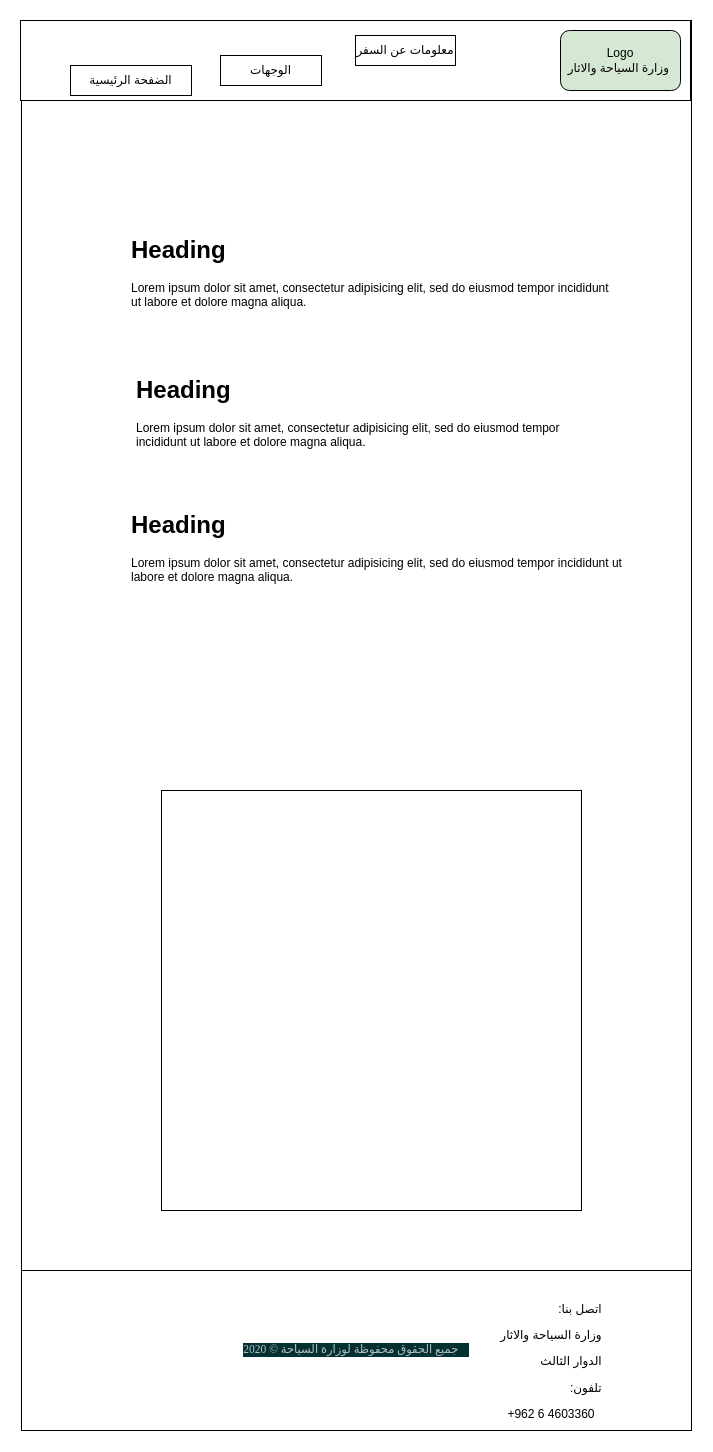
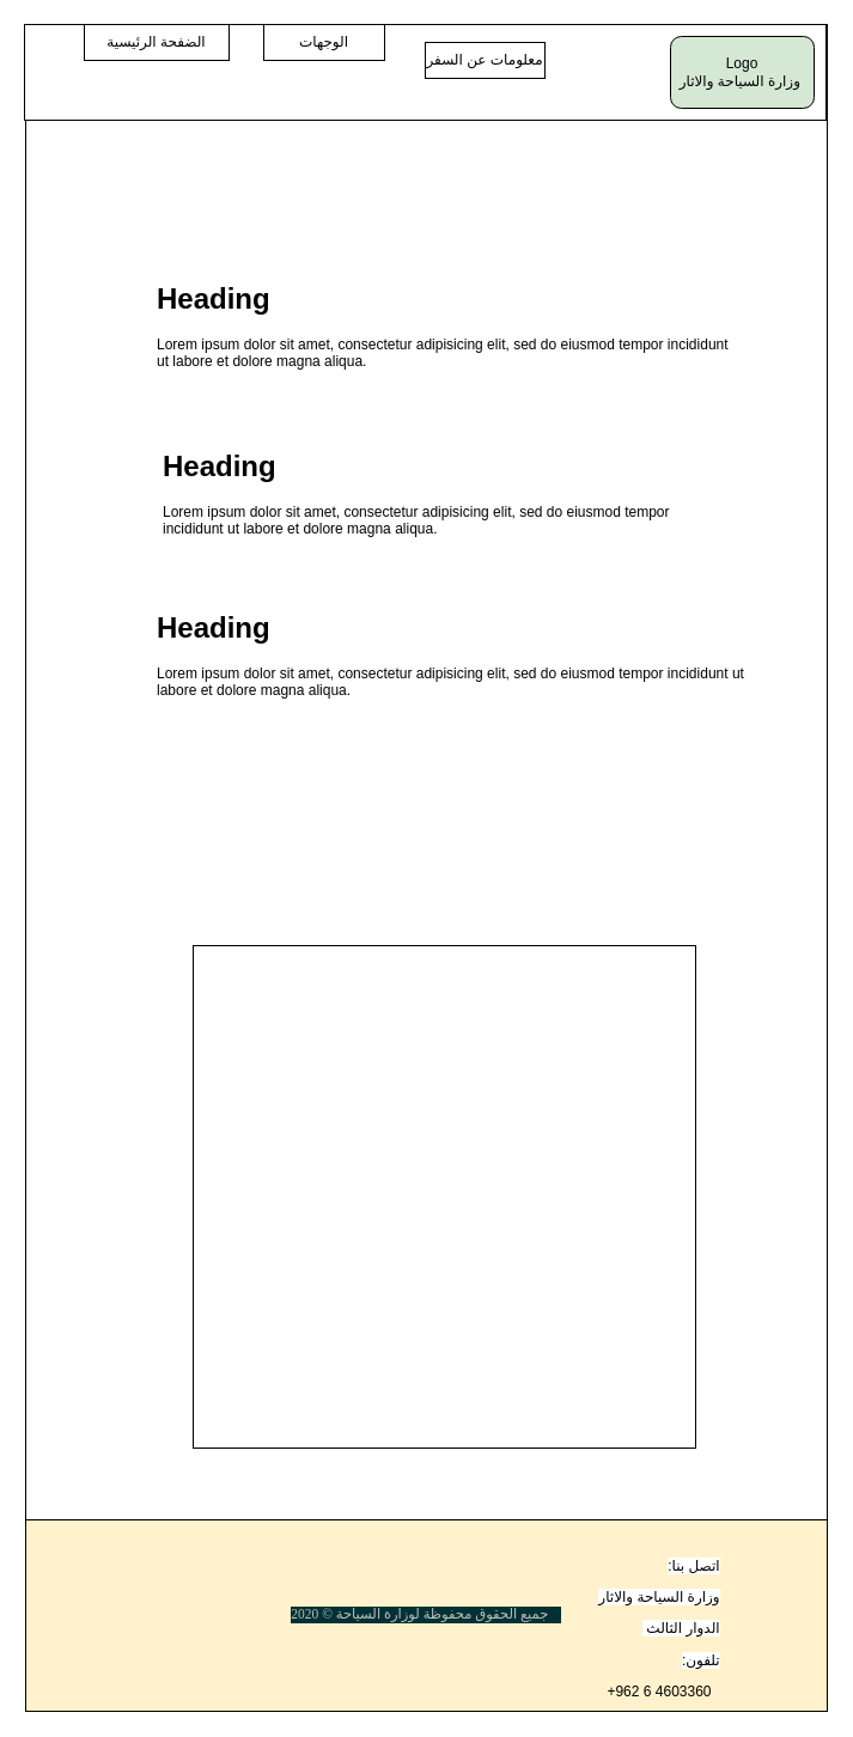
- <mxCell id="6" value="الوجهات" style="rounded=0;whiteSpace=wrap;html=1;" parent="1" vertex="1"><mxGeometry x="220" y="55" width="101" height="30" as="geometry" /></mxCell>
+ <mxCell id="6" value="الوجهات" style="rounded=0;whiteSpace=wrap;html=1;" parent="1" vertex="1"><mxGeometry x="220" y="20" width="101" height="30" as="geometry" /></mxCell>
- <mxCell id="4" value="الضفحة الرئيسية" style="rounded=0;whiteSpace=wrap;html=1;" parent="1" vertex="1"><mxGeometry x="70" y="65" width="121" height="30" as="geometry" /></mxCell>
+ <mxCell id="4" value="الضفحة الرئيسية" style="rounded=0;whiteSpace=wrap;html=1;" parent="1" vertex="1"><mxGeometry x="70" y="20" width="121" height="30" as="geometry" /></mxCell>
- <mxCell id="10" value="&lt;div class=&quot;sct-copyright&quot; style=&quot;box-sizing: border-box ; color: rgb(189 , 190 , 192) ; float: right ; padding-left: 0px ; padding-right: 0.9em ; font-family: &amp;#34;newfont&amp;#34; ; font-size: 11.52px ; text-align: left ; background-color: rgb(1 , 49 , 51)&quot;&gt;جميع الحقوق محفوظة لوزارة السياحة ©&amp;nbsp;2020&lt;/div&gt;&lt;div&gt;&lt;br&gt;&lt;/div&gt;" style="rounded=0;whiteSpace=wrap;html=1;" parent="1" vertex="1"><mxGeometry x="21" y="1270" width="670" height="160" as="geometry" /></mxCell>
+ <mxCell id="10" value="&lt;div class=&quot;sct-copyright&quot; style=&quot;box-sizing: border-box ; color: rgb(189 , 190 , 192) ; float: right ; padding-left: 0px ; padding-right: 0.9em ; font-family: &amp;#34;newfont&amp;#34; ; font-size: 11.52px ; text-align: left ; background-color: rgb(1 , 49 , 51)&quot;&gt;جميع الحقوق محفوظة لوزارة السياحة ©&amp;nbsp;2020&lt;/div&gt;&lt;div&gt;&lt;br&gt;&lt;/div&gt;" style="rounded=0;whiteSpace=wrap;html=1;fillColor=#fff2cc;" parent="1" vertex="1"><mxGeometry x="21" y="1270" width="670" height="160" as="geometry" /></mxCell>
